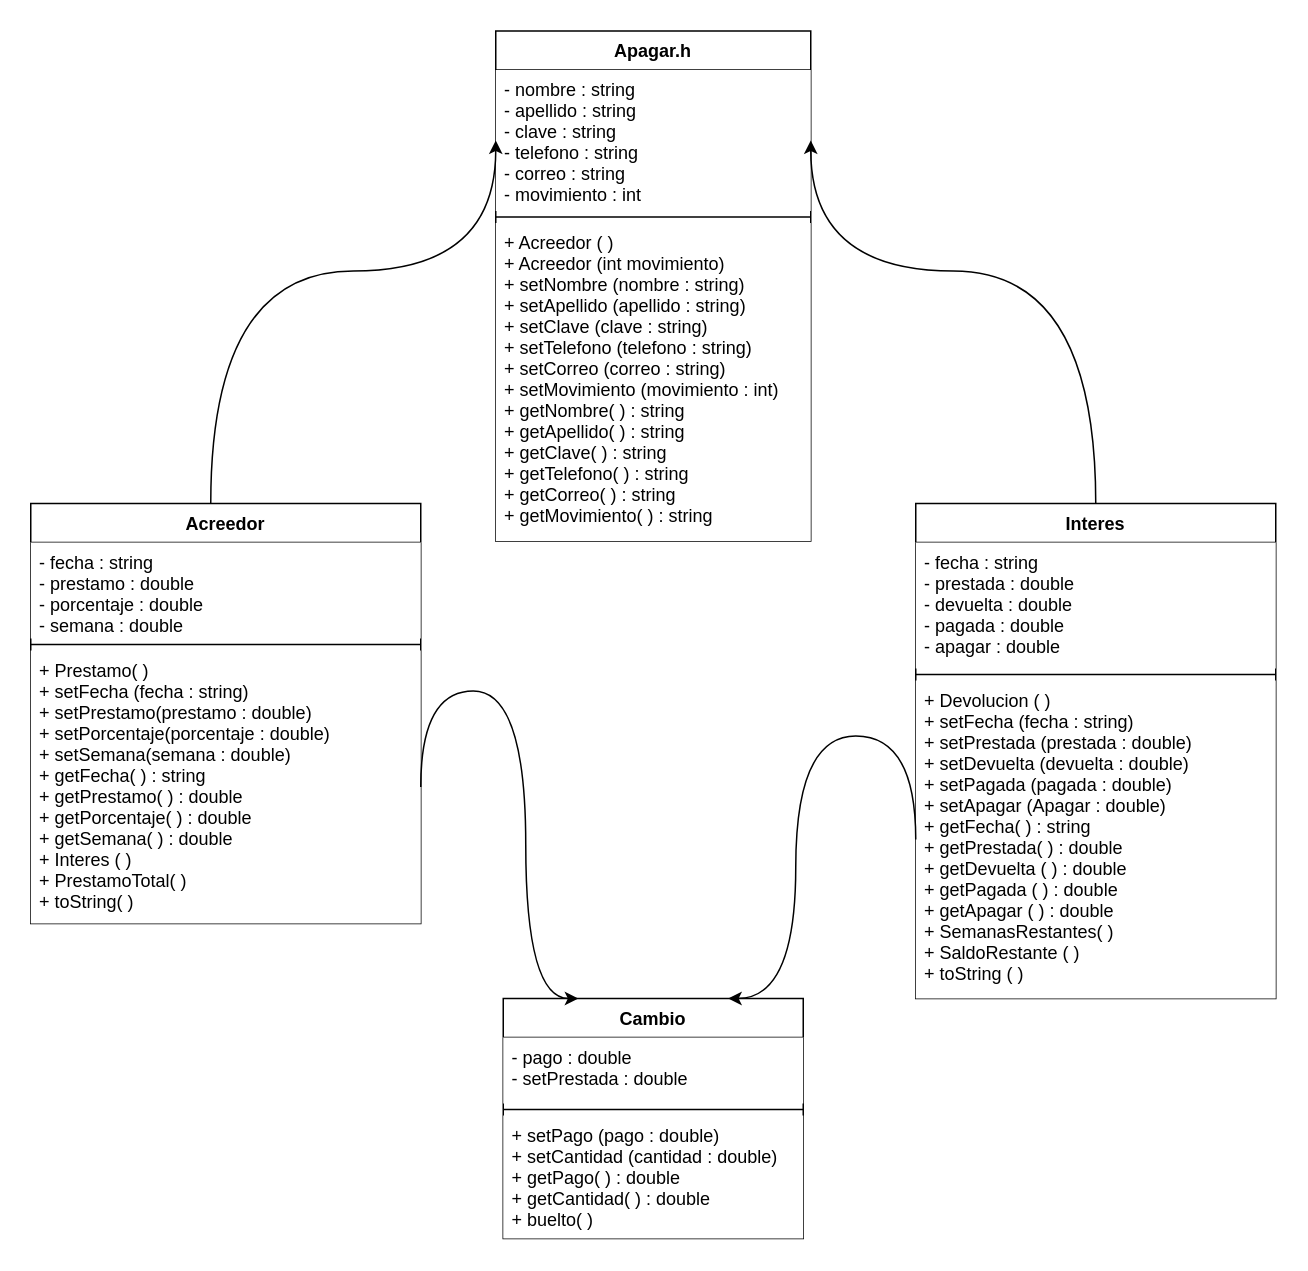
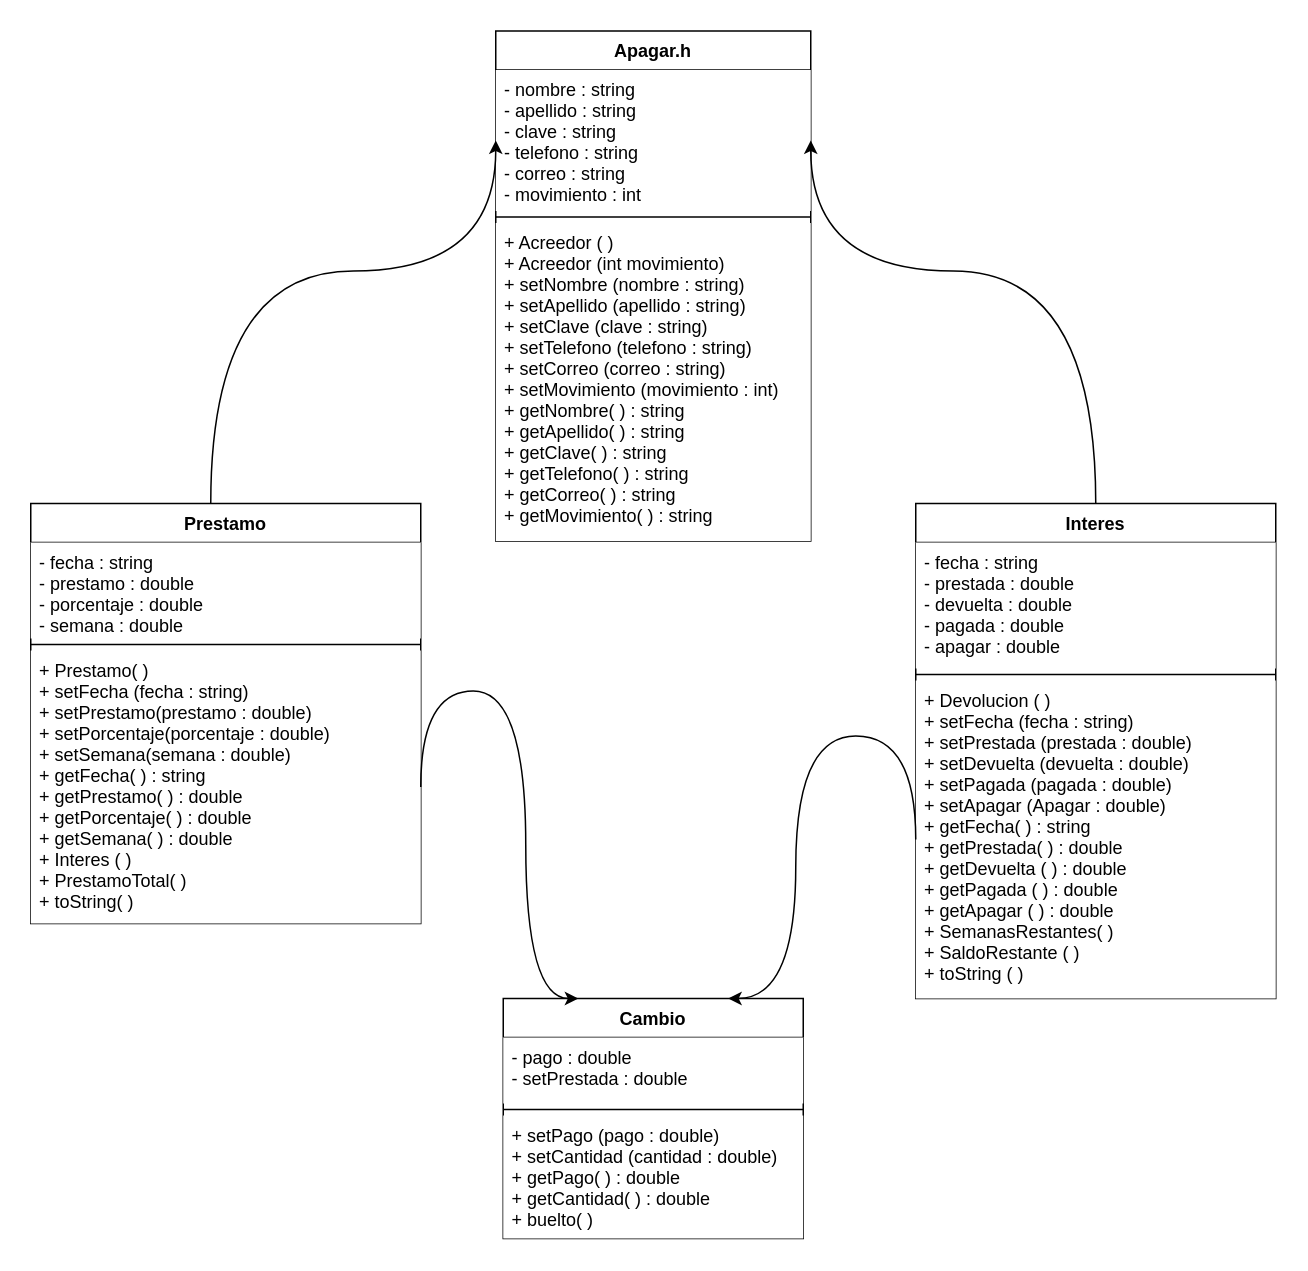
- <mxCell id="7" value="Acreedor" style="swimlane;fontStyle=1;align=center;verticalAlign=top;childLayout=stackLayout;horizontal=1;startSize=26;horizontalStack=0;resizeParent=1;resizeParentMax=0;resizeLast=0;collapsible=1;marginBottom=0;" parent="1" vertex="1"><mxGeometry x="20" y="335" width="260" height="280" as="geometry" /></mxCell>
+ <mxCell id="7" value="Prestamo" style="swimlane;fontStyle=1;align=center;verticalAlign=top;childLayout=stackLayout;horizontal=1;startSize=26;horizontalStack=0;resizeParent=1;resizeParentMax=0;resizeLast=0;collapsible=1;marginBottom=0;" parent="1" vertex="1"><mxGeometry x="20" y="335" width="260" height="280" as="geometry" /></mxCell>
